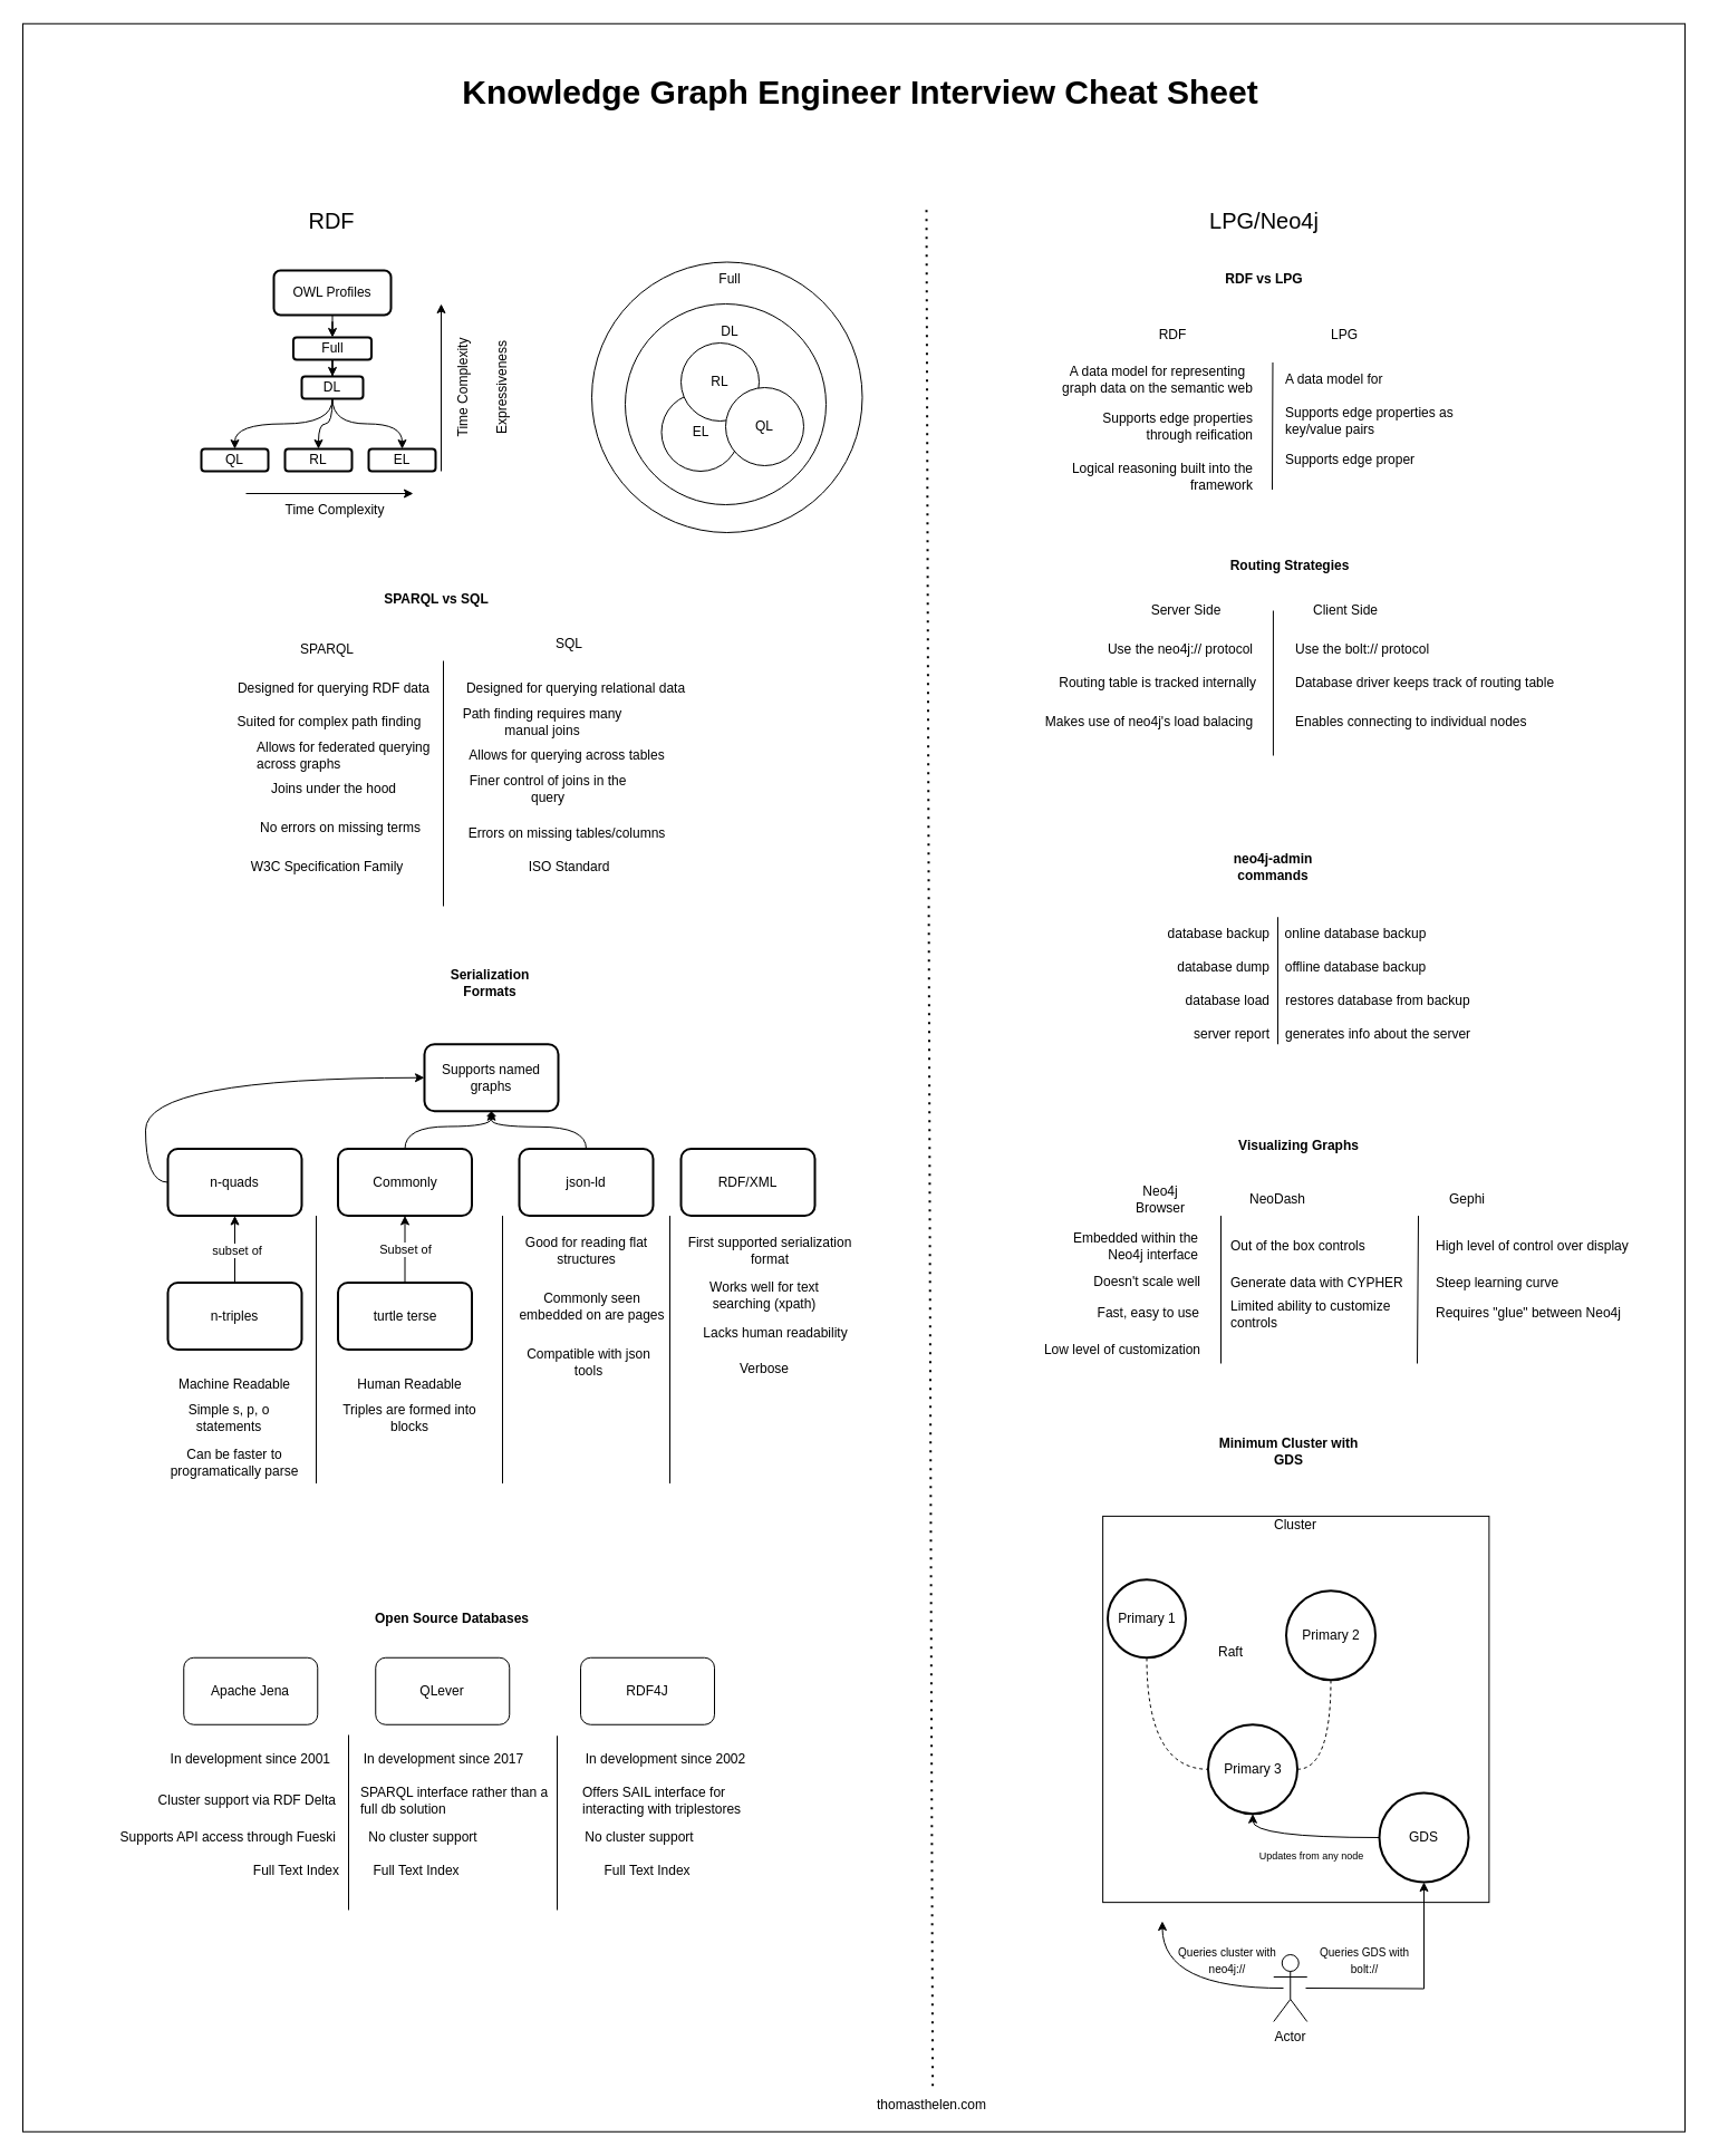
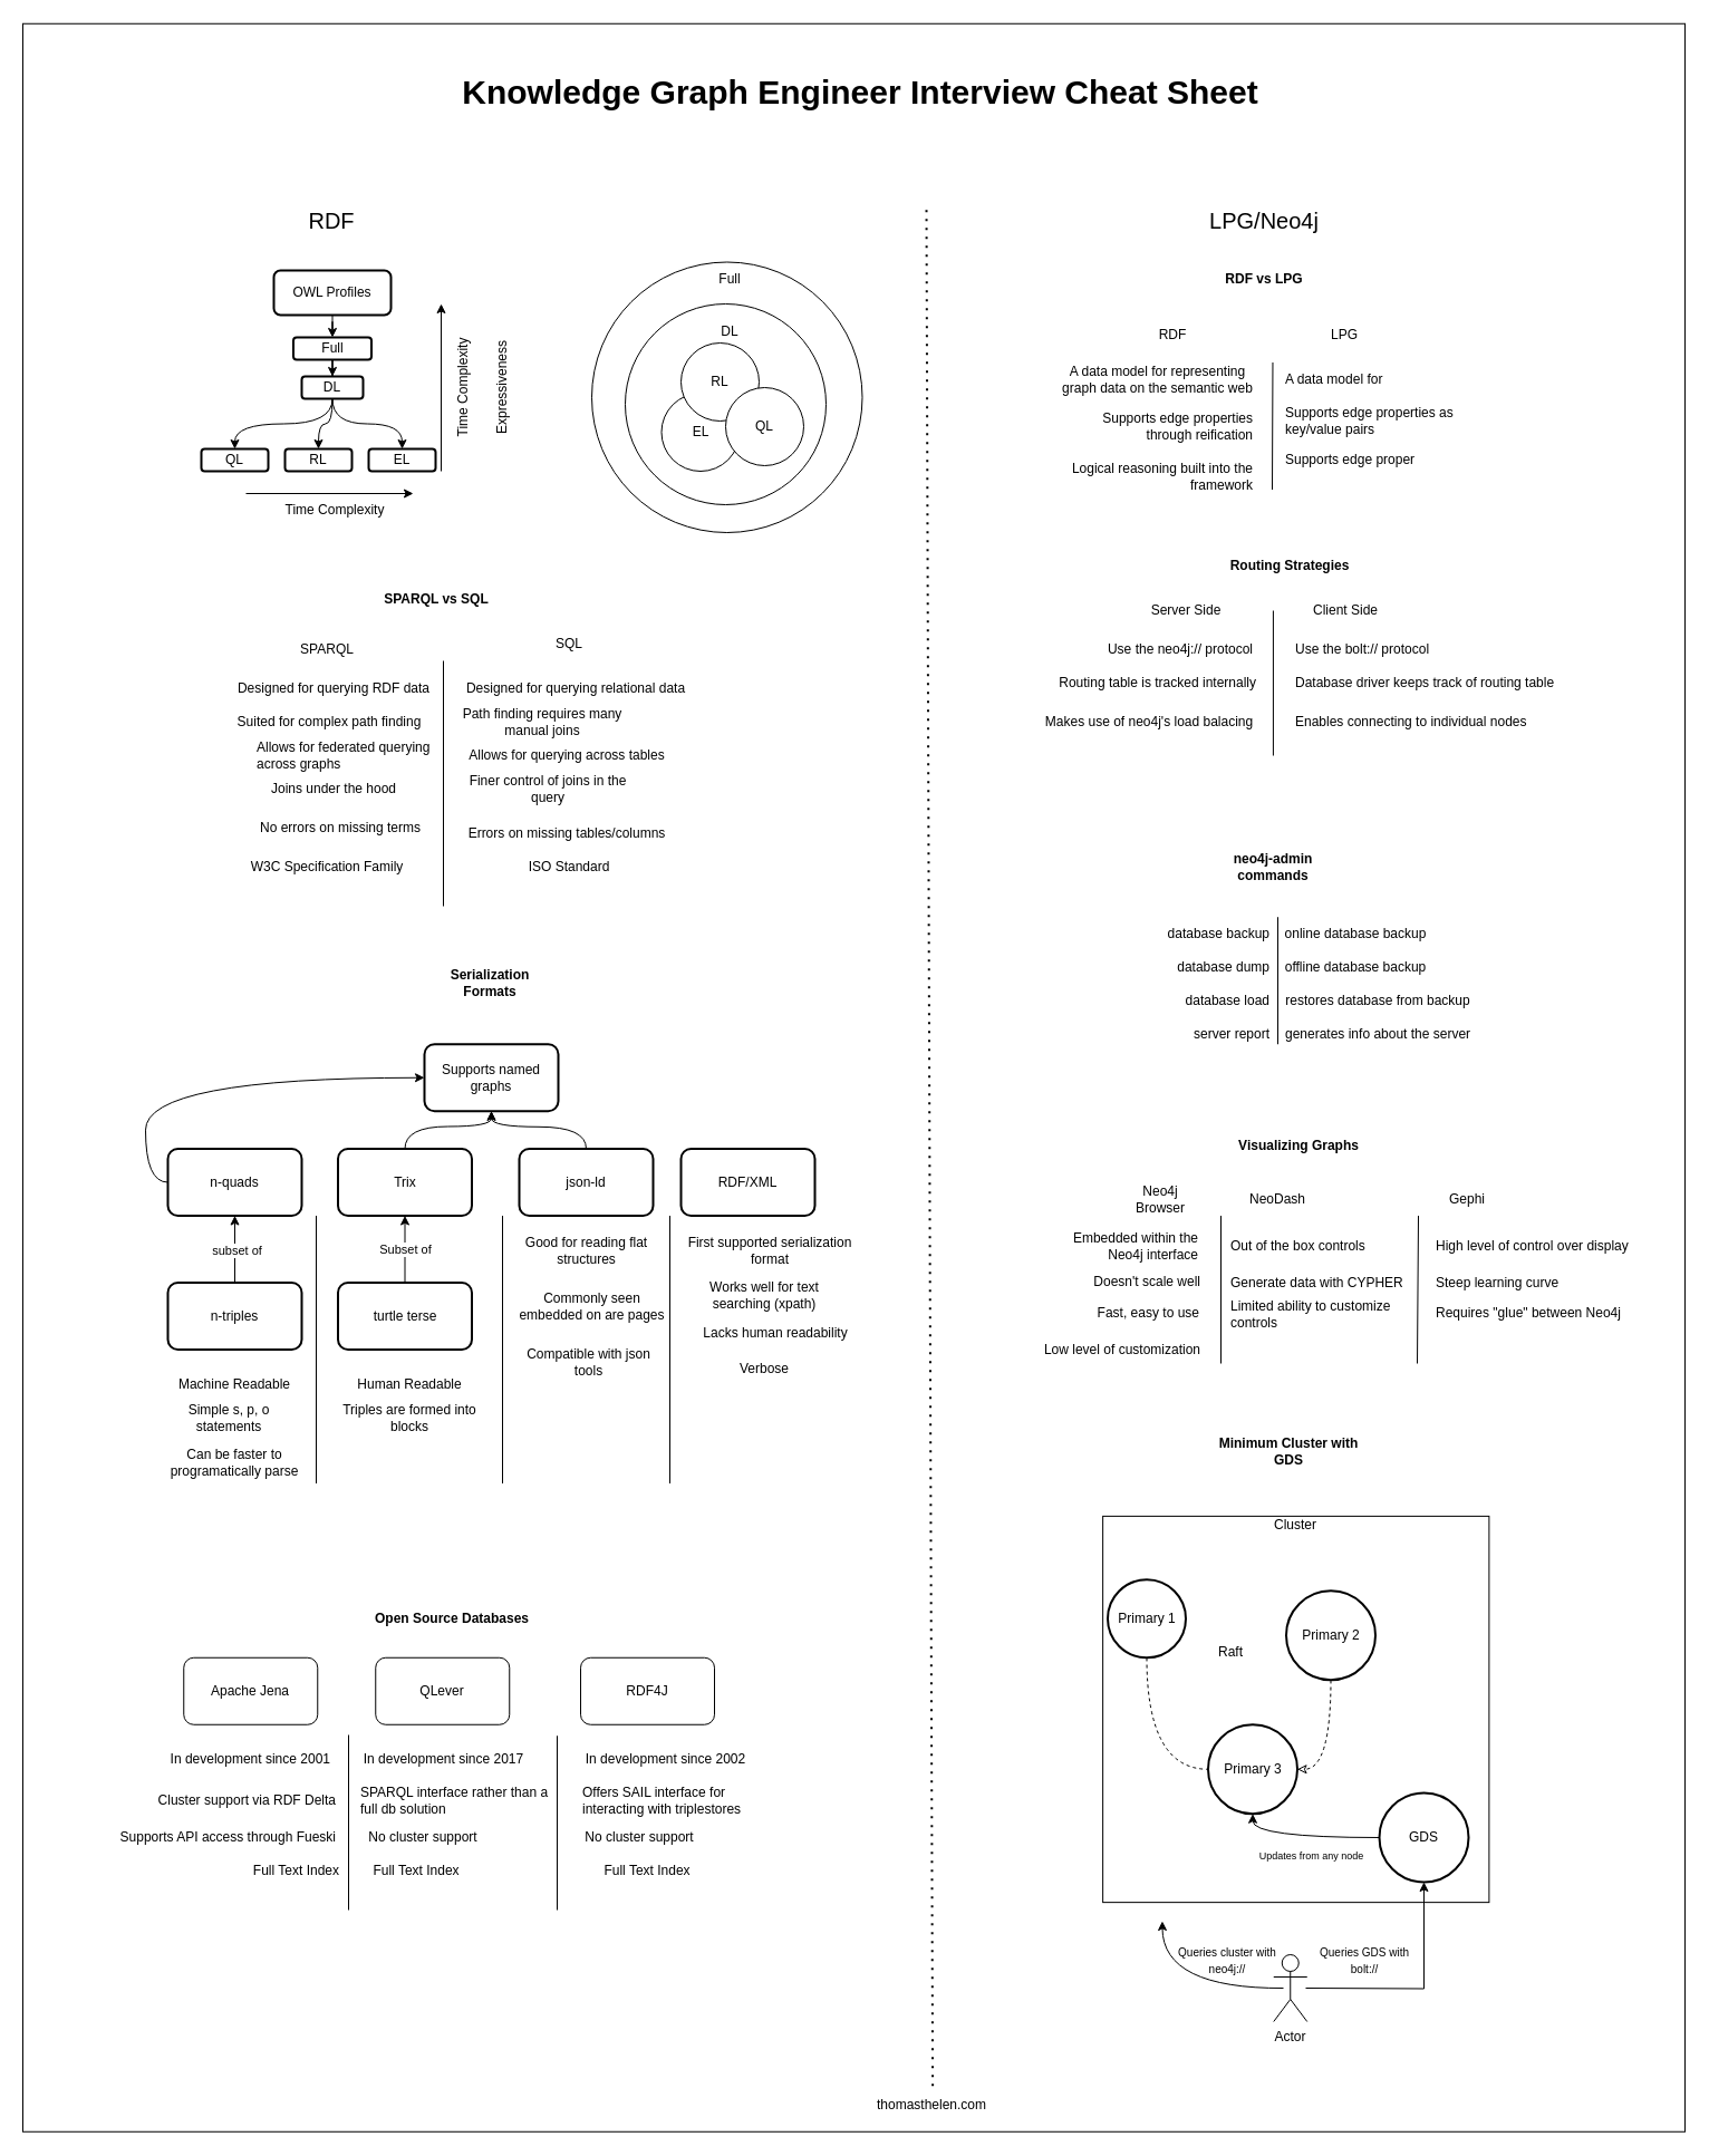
- <mxCell id="67" style="edgeStyle=orthogonalEdgeStyle;rounded=0;orthogonalLoop=1;jettySize=auto;html=1;exitX=0.5;exitY=0;exitDx=0;exitDy=0;entryX=0.5;entryY=1;entryDx=0;entryDy=0;curved=1;endArrow=diamond;" edge="1" parent="1" source="68" target="66"><mxGeometry relative="1" as="geometry"><Array as="points"><mxPoint x="525" y="1009.75" /><mxPoint x="440" y="1009.75" /></Array></mxGeometry></mxCell>
+ <mxCell id="67" style="edgeStyle=orthogonalEdgeStyle;rounded=0;orthogonalLoop=1;jettySize=auto;html=1;exitX=0.5;exitY=0;exitDx=0;exitDy=0;entryX=0.5;entryY=1;entryDx=0;entryDy=0;curved=1;" edge="1" parent="1" source="68" target="66"><mxGeometry relative="1" as="geometry"><Array as="points"><mxPoint x="525" y="1009.75" /><mxPoint x="440" y="1009.75" /></Array></mxGeometry></mxCell>
- <mxCell id="63" value="Commonly" style="rounded=1;whiteSpace=wrap;html=1;strokeWidth=2;" vertex="1" parent="1"><mxGeometry x="302.5" y="1029.5" width="120" height="60" as="geometry" /></mxCell>
+ <mxCell id="63" value="Trix" style="rounded=1;whiteSpace=wrap;html=1;strokeWidth=2;" vertex="1" parent="1"><mxGeometry x="302.5" y="1029.5" width="120" height="60" as="geometry" /></mxCell>
- <mxCell id="39" style="edgeStyle=orthogonalEdgeStyle;rounded=0;orthogonalLoop=1;jettySize=auto;html=1;exitX=0.5;exitY=1;exitDx=0;exitDy=0;strokeColor=default;anchorPointDirection=1;endArrow=none;endFill=0;startArrow=none;startFill=0;curved=1;dashed=1;entryX=1;entryY=0.5;entryDx=0;entryDy=0;" edge="1" parent="1" source="40" target="38"><mxGeometry relative="1" as="geometry" /></mxCell>
+ <mxCell id="39" style="edgeStyle=orthogonalEdgeStyle;rounded=0;orthogonalLoop=1;jettySize=auto;html=1;exitX=0.5;exitY=1;exitDx=0;exitDy=0;strokeColor=default;anchorPointDirection=1;endArrow=classic;endFill=0;startArrow=none;startFill=0;curved=1;dashed=1;entryX=1;entryY=0.5;entryDx=0;entryDy=0;" edge="1" parent="1" source="40" target="38"><mxGeometry relative="1" as="geometry" /></mxCell>
